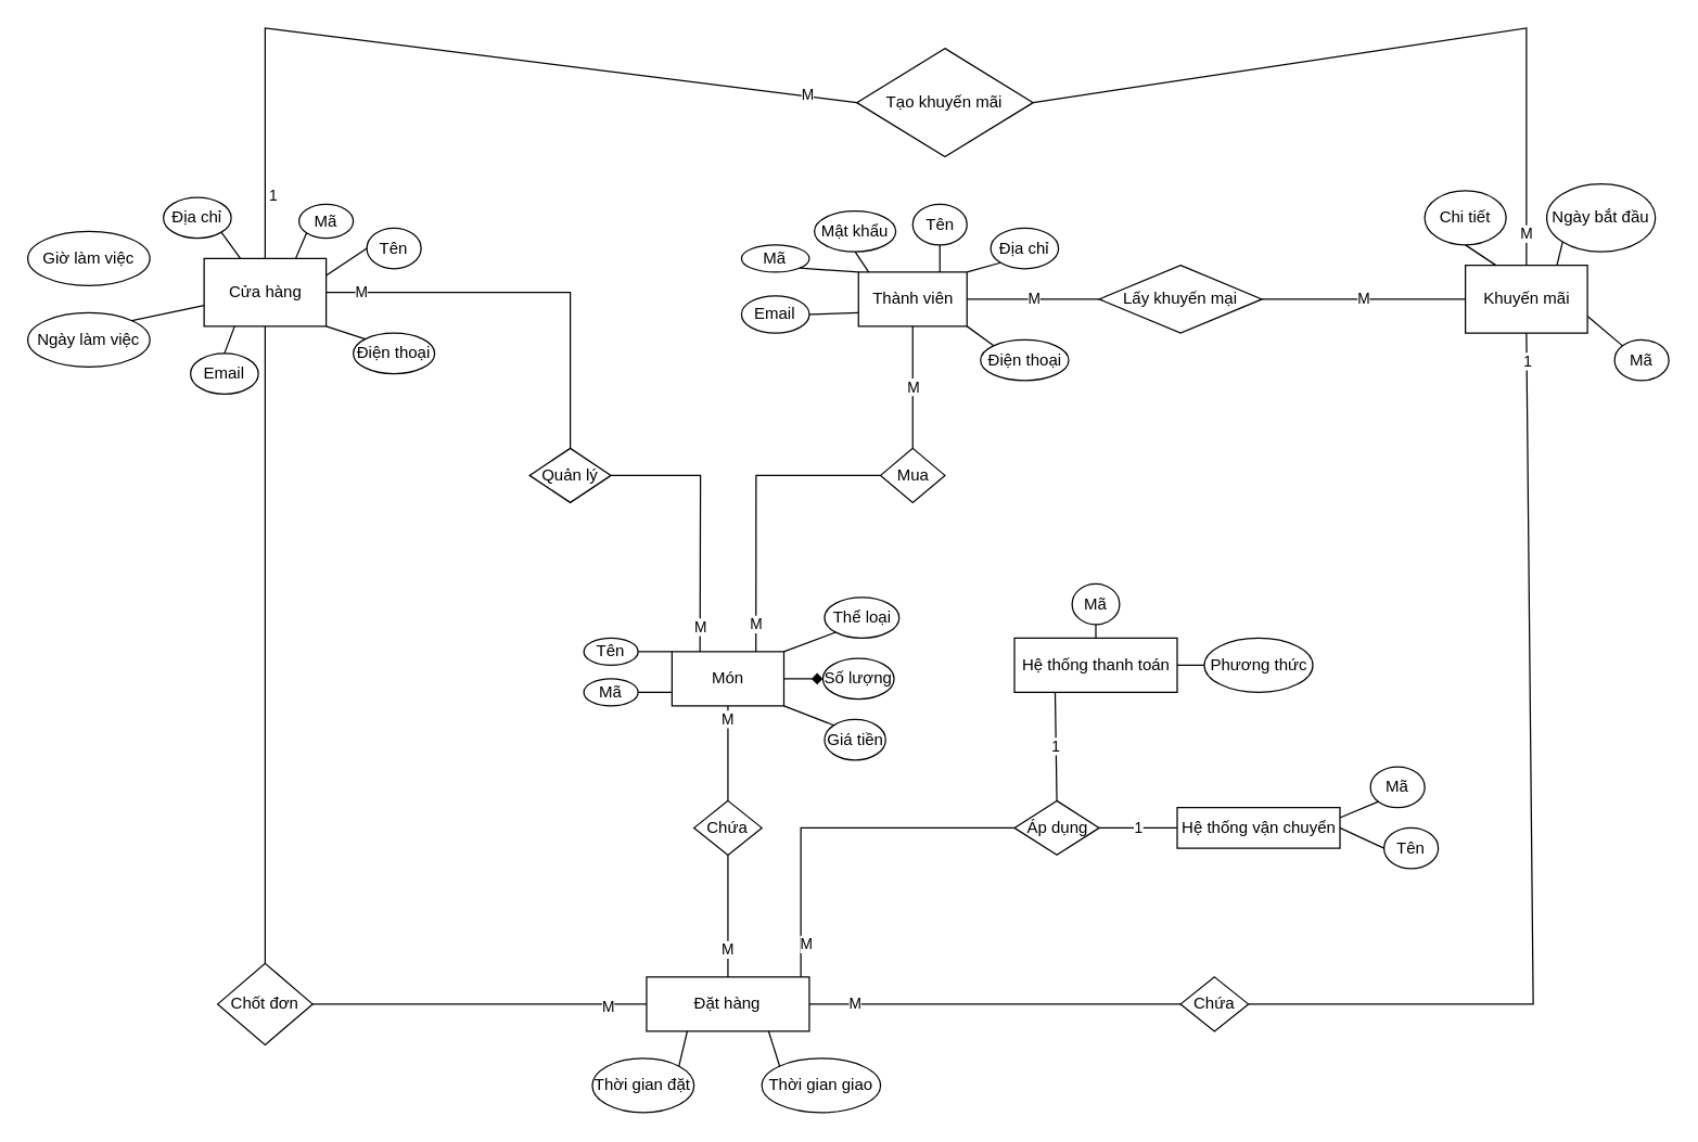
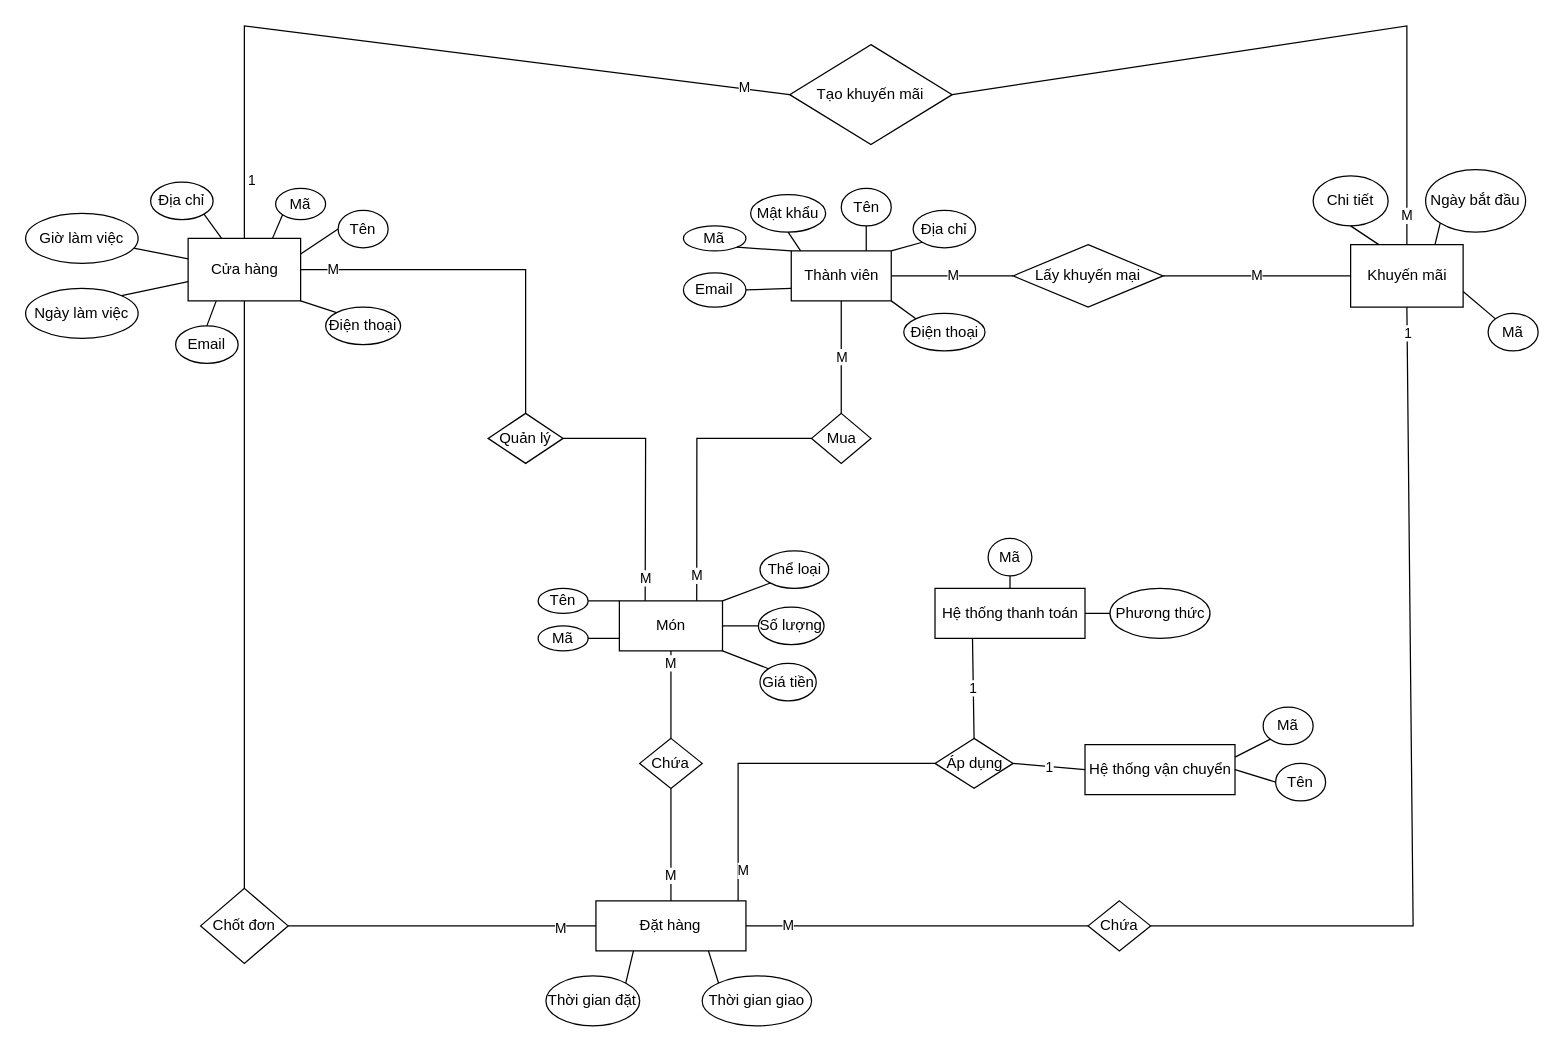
+ <mxCell id="11" value="" style="endArrow=none;html=1;rounded=0;" parent="1" source="10" target="3" edge="1"><mxGeometry width="50" height="50" relative="1" as="geometry"><mxPoint x="590" y="260" as="sourcePoint" /><mxPoint x="640" y="210" as="targetPoint" /></mxGeometry></mxCell>
- <mxCell id="62" value="" style="endArrow=diamond;html=1;rounded=0;entryX=0;entryY=0.5;entryDx=0;entryDy=0;exitX=1;exitY=0.5;exitDx=0;exitDy=0;" parent="1" source="47" target="57" edge="1"><mxGeometry width="50" height="50" relative="1" as="geometry"><mxPoint x="580" y="500" as="sourcePoint" /><mxPoint x="480" y="470" as="targetPoint" /></mxGeometry></mxCell>
+ <mxCell id="62" value="" style="endArrow=none;html=1;rounded=0;entryX=0;entryY=0.5;entryDx=0;entryDy=0;exitX=1;exitY=0.5;exitDx=0;exitDy=0;" parent="1" source="47" target="57" edge="1"><mxGeometry width="50" height="50" relative="1" as="geometry"><mxPoint x="580" y="500" as="sourcePoint" /><mxPoint x="480" y="470" as="targetPoint" /></mxGeometry></mxCell>
- <mxCell id="72" value="Hệ thống vận chuyển&lt;br&gt;" style="rounded=0;whiteSpace=wrap;html=1;" parent="1" vertex="1"><mxGeometry x="867.5" y="595" width="120" height="30" as="geometry" /></mxCell>
+ <mxCell id="72" value="Hệ thống vận chuyển&lt;br&gt;" style="rounded=0;whiteSpace=wrap;html=1;" parent="1" vertex="1"><mxGeometry x="867.5" y="595" width="120" height="40" as="geometry" /></mxCell>
